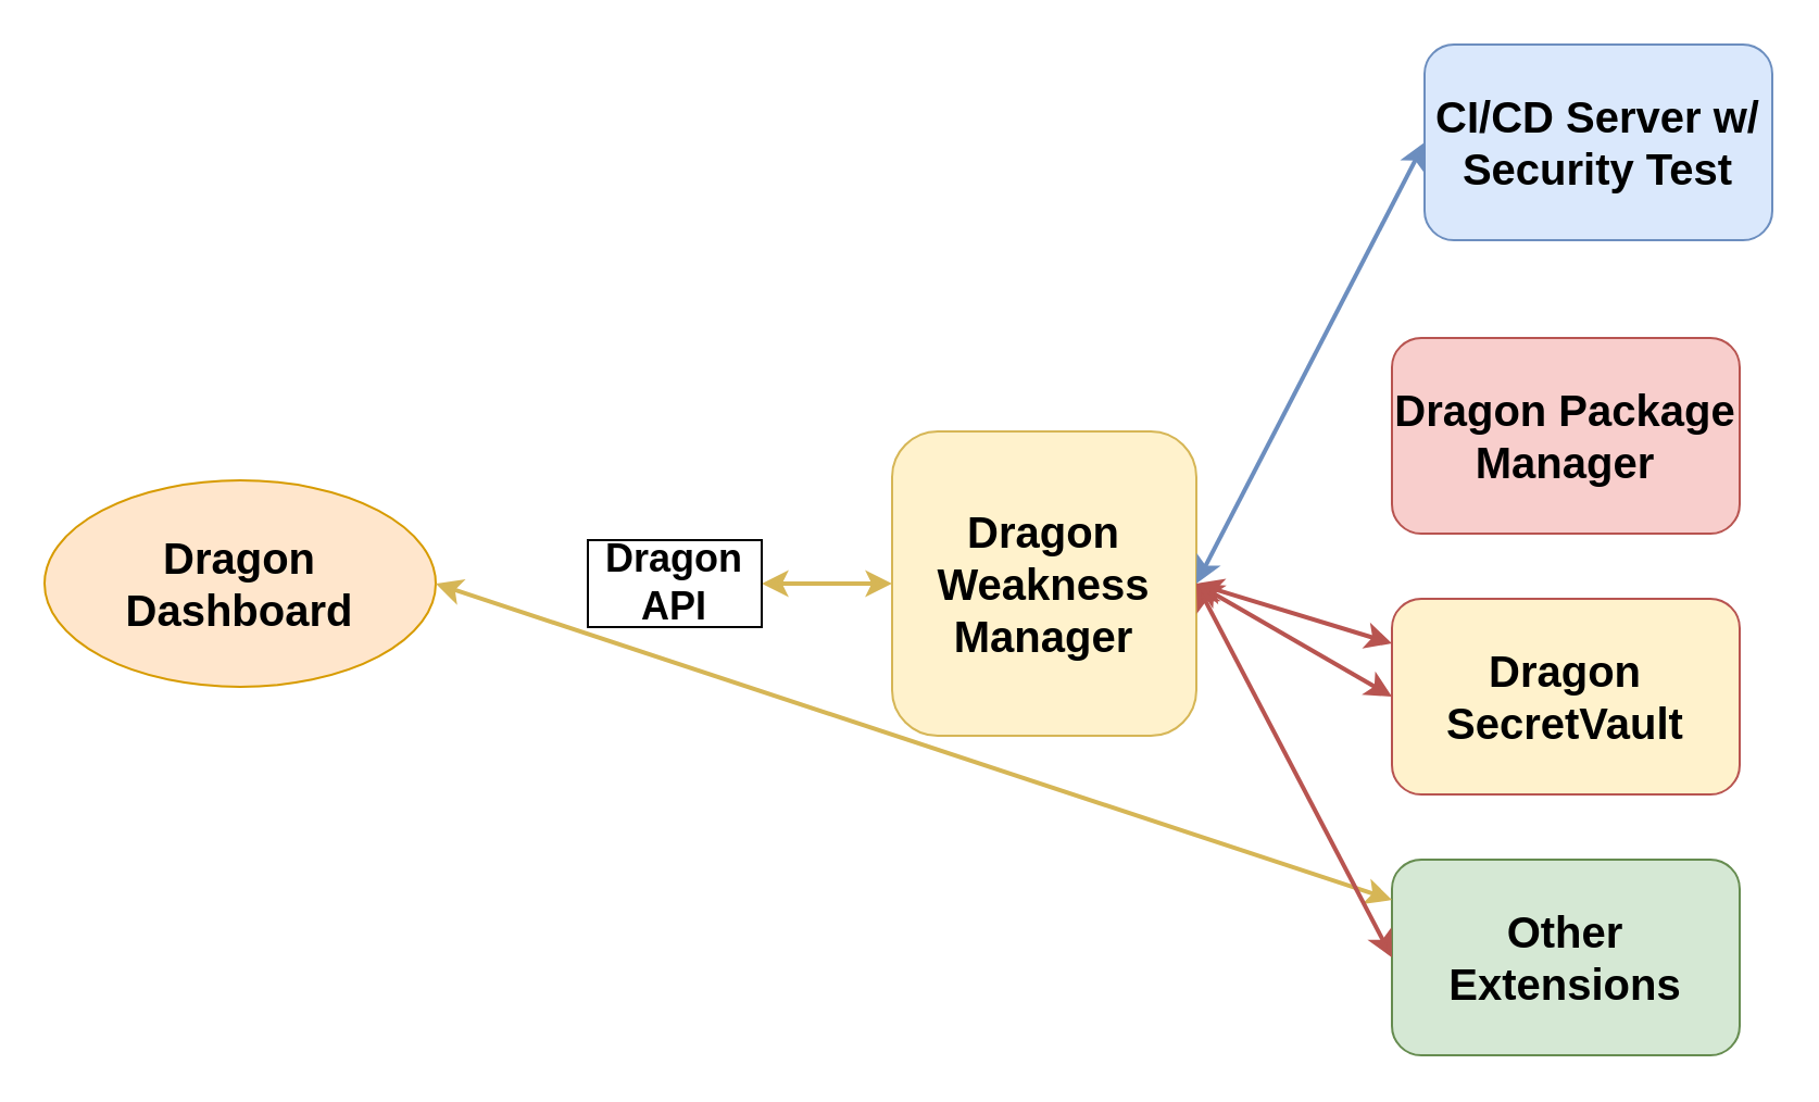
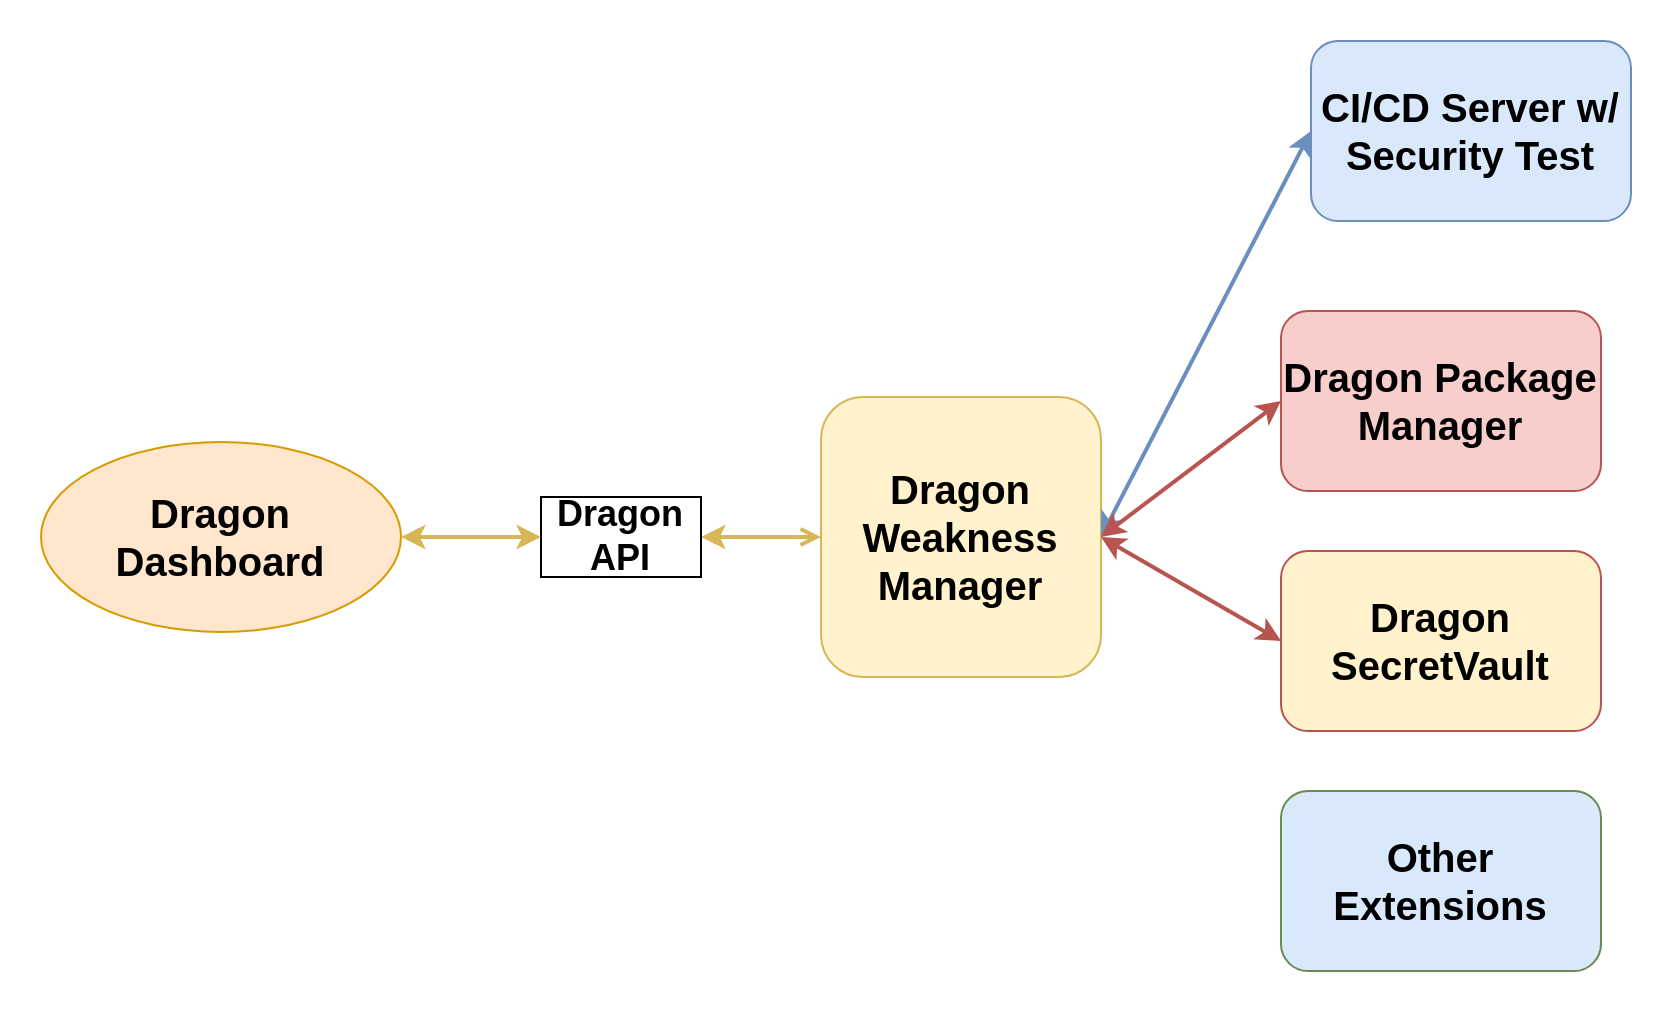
- <mxCell id="7" value="" style="endArrow=classic;startArrow=classic;html=1;entryX=0;entryY=0.5;entryDx=0;entryDy=0;exitX=1;exitY=0.5;exitDx=0;exitDy=0;strokeWidth=2;fillColor=#fff2cc;strokeColor=#d6b656;" parent="1" source="8" target="2" edge="1"><mxGeometry width="50" height="50" relative="1" as="geometry"><mxPoint x="330" y="298" as="sourcePoint" /><mxPoint x="380" y="248" as="targetPoint" /></mxGeometry></mxCell>
+ <mxCell id="7" value="" style="endArrow=open;startArrow=classic;html=1;entryX=0;entryY=0.5;entryDx=0;entryDy=0;exitX=1;exitY=0.5;exitDx=0;exitDy=0;strokeWidth=2;fillColor=#fff2cc;strokeColor=#d6b656;" parent="1" source="8" target="2" edge="1"><mxGeometry width="50" height="50" relative="1" as="geometry"><mxPoint x="330" y="298" as="sourcePoint" /><mxPoint x="380" y="248" as="targetPoint" /></mxGeometry></mxCell>
- <mxCell id="11" value="" style="endArrow=classic;startArrow=classic;html=1;strokeWidth=2;exitX=1;exitY=0.5;exitDx=0;exitDy=0;fillColor=#f8cecc;strokeColor=#b85450;" parent="1" source="2" target="13" edge="1"><mxGeometry width="50" height="50" relative="1" as="geometry"><mxPoint x="580" y="298" as="sourcePoint" /><mxPoint x="630" y="248" as="targetPoint" /></mxGeometry></mxCell>
+ <mxCell id="11" value="" style="endArrow=classic;startArrow=classic;html=1;strokeWidth=2;exitX=1;exitY=0.5;exitDx=0;exitDy=0;entryX=0;entryY=0.5;entryDx=0;entryDy=0;fillColor=#f8cecc;strokeColor=#b85450;" parent="1" source="2" target="4" edge="1"><mxGeometry width="50" height="50" relative="1" as="geometry"><mxPoint x="580" y="298" as="sourcePoint" /><mxPoint x="630" y="248" as="targetPoint" /></mxGeometry></mxCell>
- <mxCell id="9" value="" style="endArrow=classic;startArrow=classic;html=1;exitX=1;exitY=0.5;exitDx=0;exitDy=0;strokeWidth=2;fillColor=#fff2cc;strokeColor=#d6b656;" parent="1" source="5" target="6" edge="1"><mxGeometry width="50" height="50" relative="1" as="geometry"><mxPoint x="200" y="268" as="sourcePoint" /><mxPoint x="410" y="268" as="targetPoint" /></mxGeometry></mxCell>
+ <mxCell id="9" value="" style="endArrow=classic;startArrow=classic;html=1;entryX=0;entryY=0.5;entryDx=0;entryDy=0;exitX=1;exitY=0.5;exitDx=0;exitDy=0;strokeWidth=2;fillColor=#fff2cc;strokeColor=#d6b656;" parent="1" source="5" target="8" edge="1"><mxGeometry width="50" height="50" relative="1" as="geometry"><mxPoint x="200" y="268" as="sourcePoint" /><mxPoint x="410" y="268" as="targetPoint" /></mxGeometry></mxCell>
- <mxCell id="12" value="" style="endArrow=classic;startArrow=classic;html=1;strokeWidth=2;exitX=1;exitY=0.5;exitDx=0;exitDy=0;entryX=0;entryY=0.5;entryDx=0;entryDy=0;fillColor=#f8cecc;strokeColor=#b85450;" parent="1" source="2" target="6" edge="1"><mxGeometry width="50" height="50" relative="1" as="geometry"><mxPoint x="560" y="408" as="sourcePoint" /><mxPoint x="610" y="358" as="targetPoint" /></mxGeometry></mxCell>
- <mxCell id="6" value="Other Extensions" style="rounded=1;whiteSpace=wrap;html=1;fontSize=20;fillColor=#d5e8d4;fontStyle=1;strokeColor=#668C50;" parent="1" vertex="1"><mxGeometry x="640" y="395" width="160" height="90" as="geometry" /></mxCell>
+ <mxCell id="6" value="Other Extensions" style="rounded=1;whiteSpace=wrap;html=1;fontSize=20;fillColor=#dae8fc;fontStyle=1;strokeColor=#668C50;" parent="1" vertex="1"><mxGeometry x="640" y="395" width="160" height="90" as="geometry" /></mxCell>
